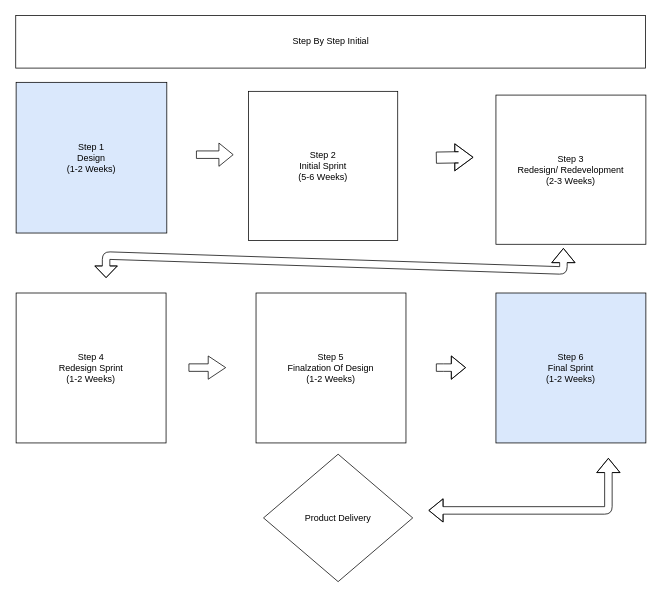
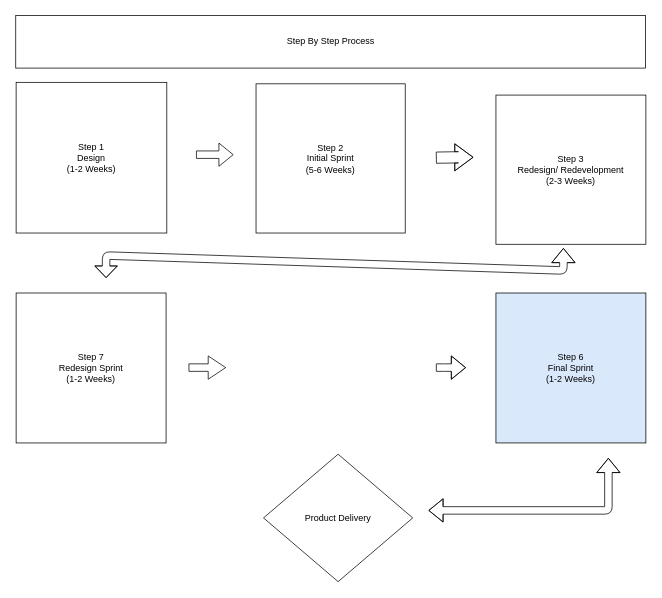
- <mxCell id="15" value="Step By Step Initial" style="rounded=0;whiteSpace=wrap;html=1;" vertex="1" parent="1"><mxGeometry x="20.5" y="20" width="840" height="70" as="geometry" /></mxCell>
+ <mxCell id="15" value="Step By Step Process" style="rounded=0;whiteSpace=wrap;html=1;" vertex="1" parent="1"><mxGeometry x="20.5" y="20" width="840" height="70" as="geometry" /></mxCell>
- <mxCell id="2" value="Step 1&lt;br&gt;Design &lt;br&gt;(1-2 Weeks)" style="whiteSpace=wrap;html=1;aspect=fixed;fillColor=#dae8fc;" vertex="1" parent="1"><mxGeometry y="109" width="201" height="201" as="geometry" x="21" /></mxCell>
+ <mxCell id="2" value="Step 1&lt;br&gt;Design &lt;br&gt;(1-2 Weeks)" style="whiteSpace=wrap;html=1;aspect=fixed;" vertex="1" parent="1"><mxGeometry y="109" width="201" height="201" as="geometry" x="21" /></mxCell>
- <mxCell id="3" value="Step 2&lt;br&gt;Initial Sprint &lt;br&gt;(5-6 Weeks)" style="whiteSpace=wrap;html=1;aspect=fixed;" vertex="1" parent="1"><mxGeometry x="331" y="121" width="199" height="199" as="geometry" /></mxCell>
+ <mxCell id="3" value="Step 2&lt;br&gt;Initial Sprint &lt;br&gt;(5-6 Weeks)" style="whiteSpace=wrap;html=1;aspect=fixed;" vertex="1" parent="1"><mxGeometry x="341" y="111" width="199" height="199" as="geometry" /></mxCell>
- <mxCell id="8" value="Step 4&lt;br&gt;Redesign Sprint&lt;br&gt;(1-2 Weeks)" style="whiteSpace=wrap;html=1;aspect=fixed;" vertex="1" parent="1"><mxGeometry y="390" width="200" height="200" as="geometry" x="21" /></mxCell>
+ <mxCell id="8" value="Step 7&lt;br&gt;Redesign Sprint&lt;br&gt;(1-2 Weeks)" style="whiteSpace=wrap;html=1;aspect=fixed;" vertex="1" parent="1"><mxGeometry y="390" width="200" height="200" as="geometry" x="21" /></mxCell>
- <mxCell id="10" value="&lt;span&gt;Step 5&lt;/span&gt;&lt;br&gt;&lt;span&gt;Finalzation Of Design&lt;/span&gt;&lt;br&gt;&lt;span&gt;(1-2 Weeks)&lt;/span&gt;" style="whiteSpace=wrap;html=1;aspect=fixed;" vertex="1" parent="1"><mxGeometry x="341" y="390" width="200" height="200" as="geometry" /></mxCell>
